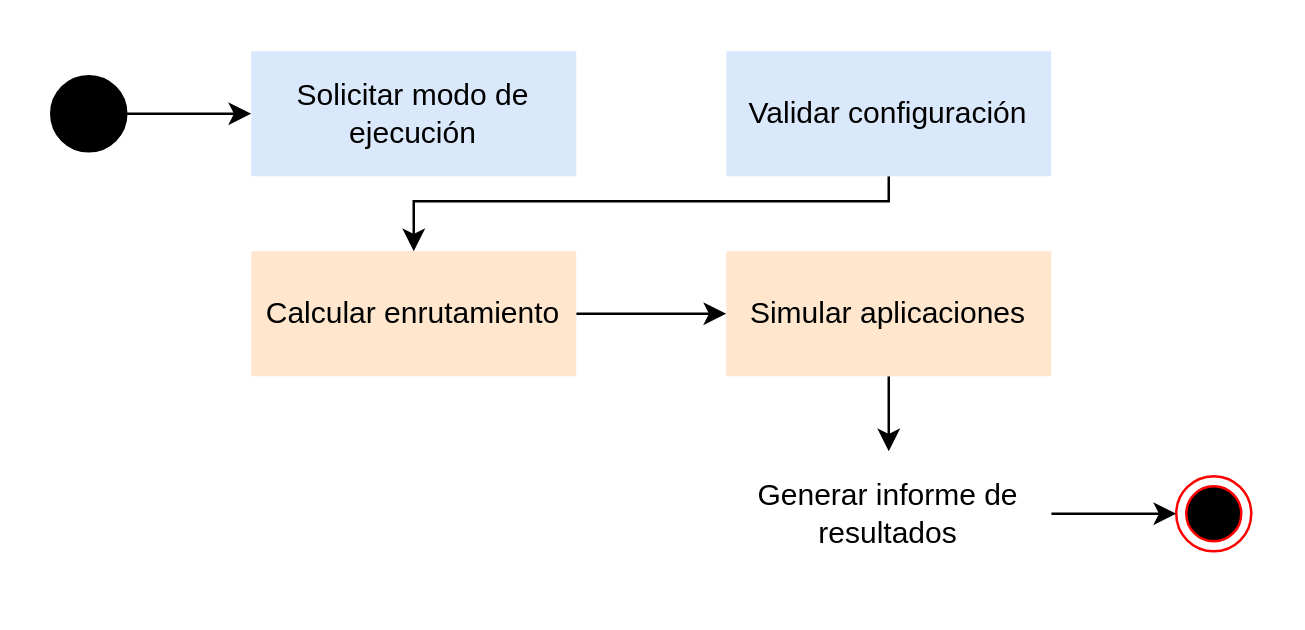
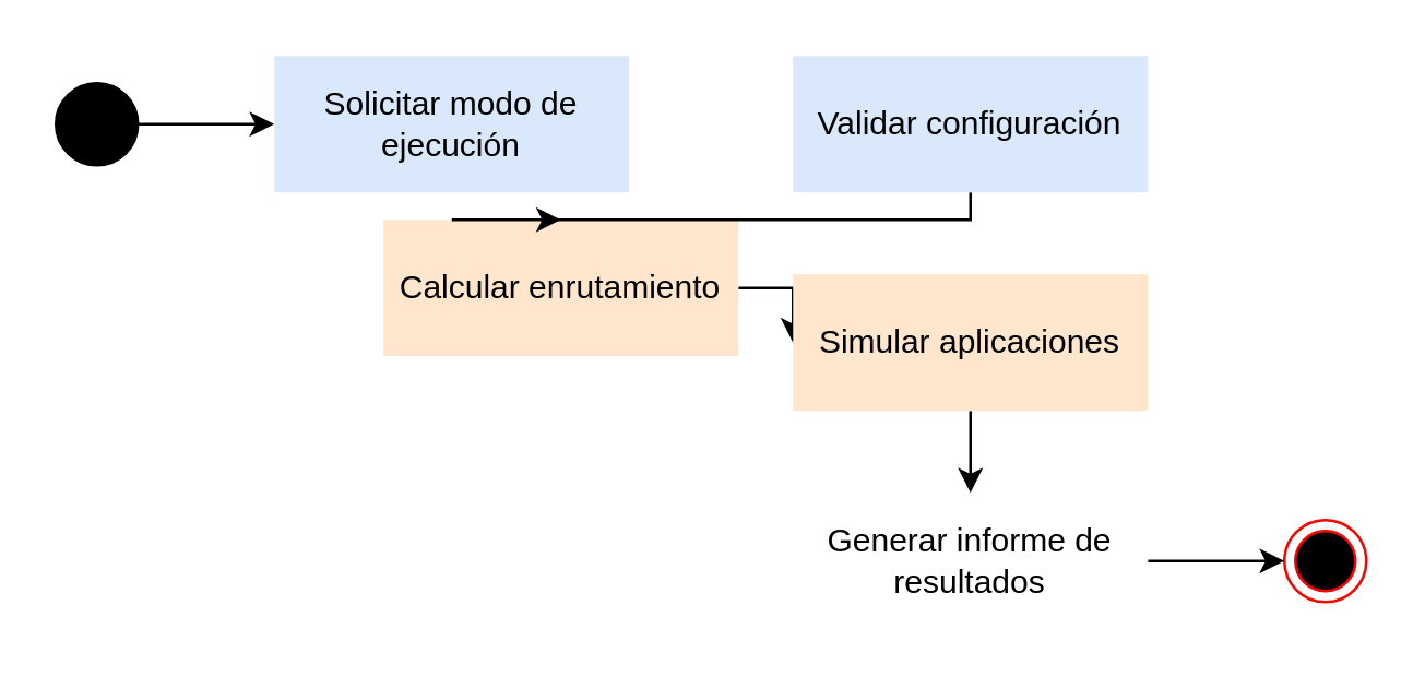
- <mxCell id="3" value="Calcular enrutamiento" style="rounded=0;whiteSpace=wrap;html=1;fillColor=#ffe6cc;strokeColor=none;" parent="1" vertex="1"><mxGeometry x="100" y="100" width="130" height="50" as="geometry" /></mxCell>
+ <mxCell id="3" value="Calcular enrutamiento" style="rounded=0;whiteSpace=wrap;html=1;fillColor=#ffe6cc;strokeColor=none;" parent="1" vertex="1"><mxGeometry x="140" y="80" width="130" height="50" as="geometry" /></mxCell>
